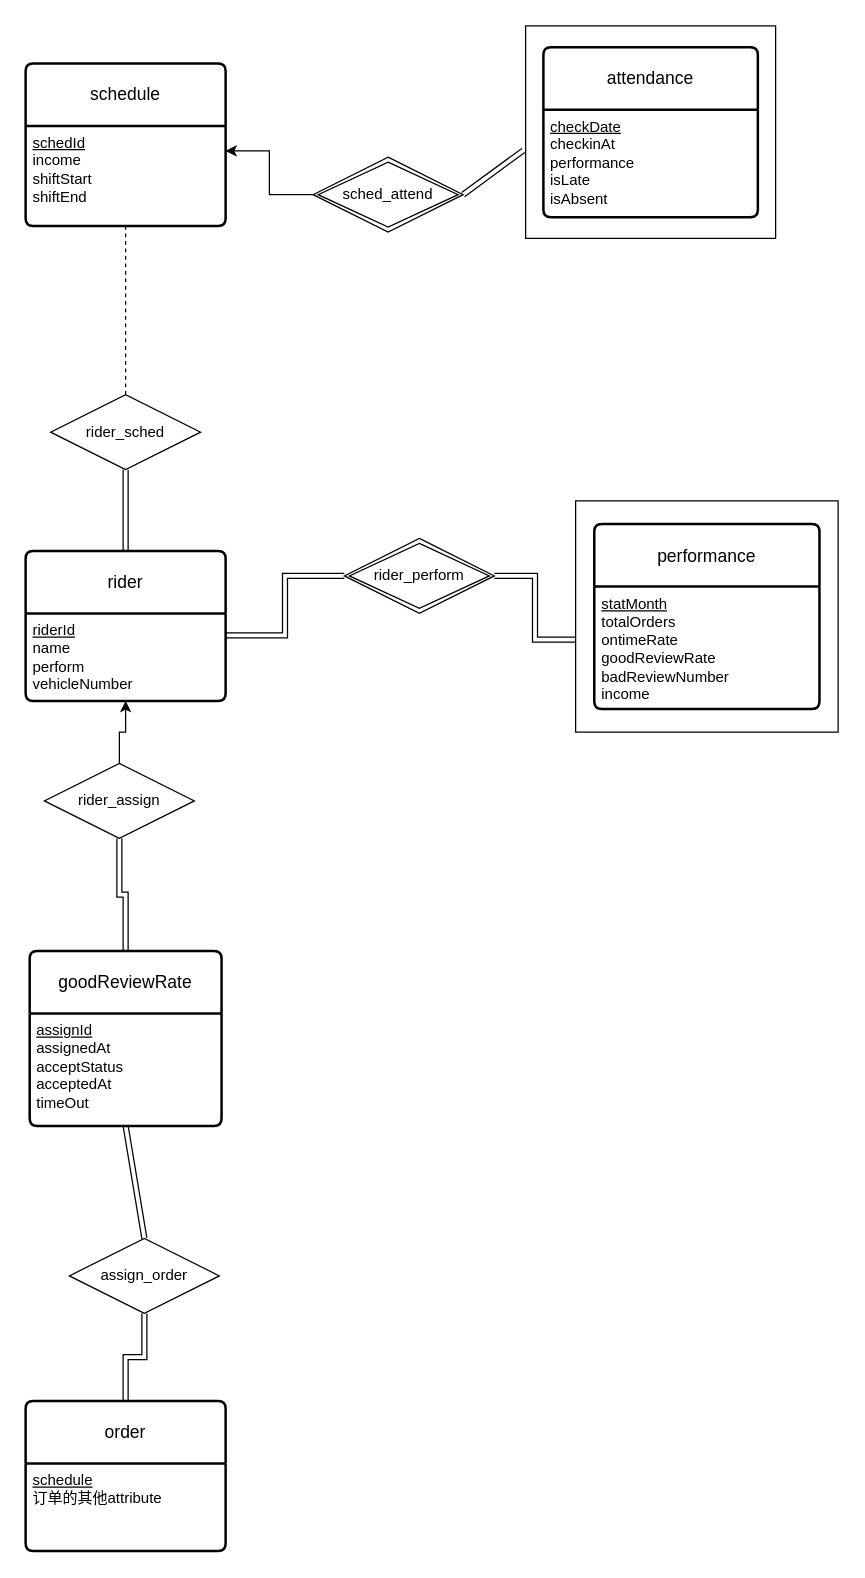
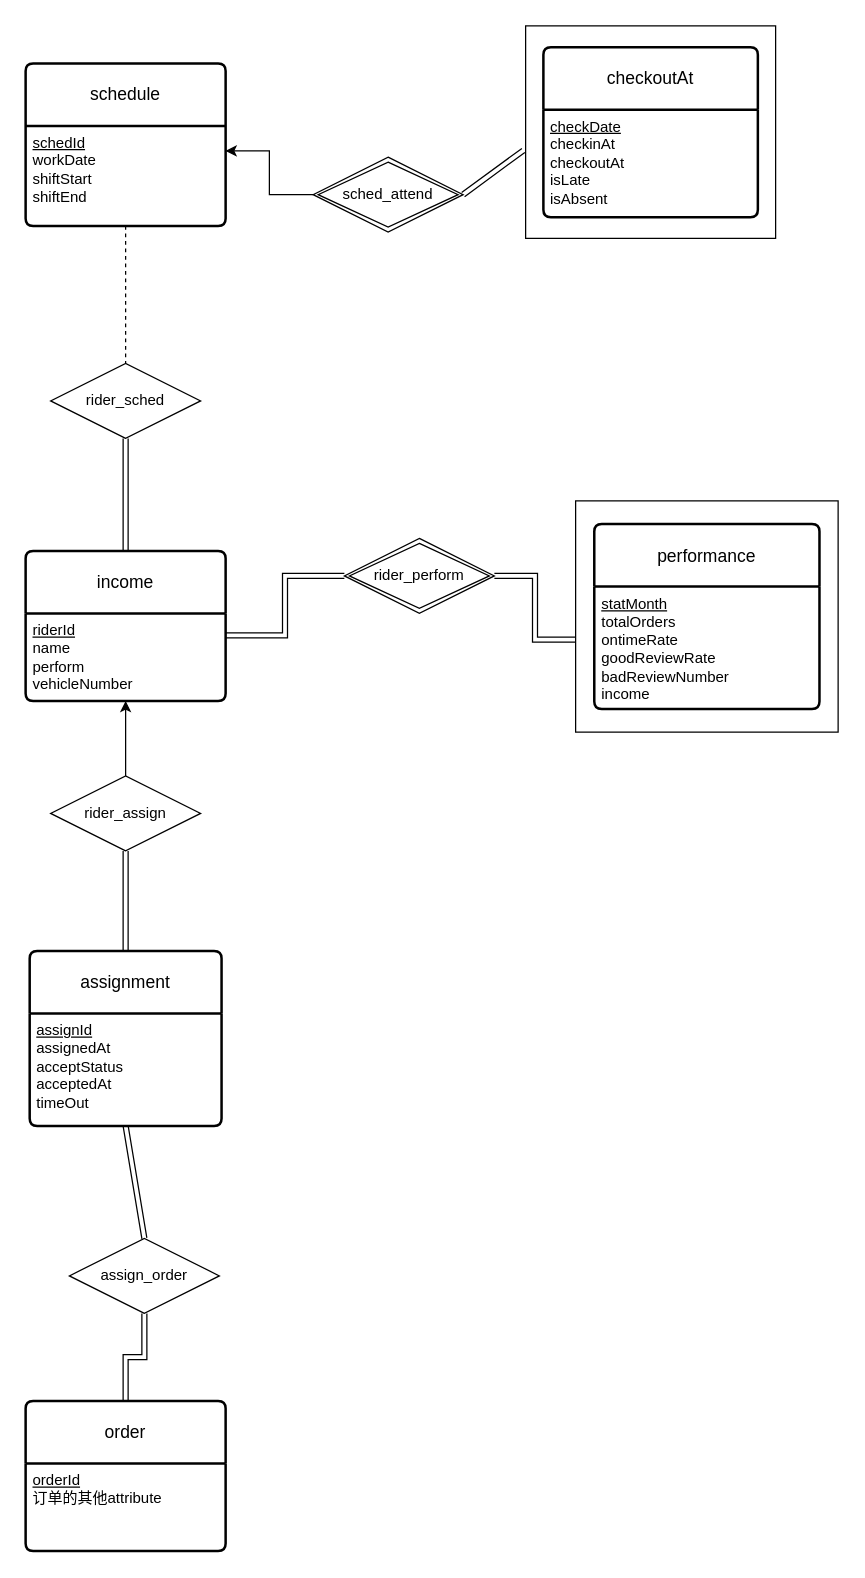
- <mxCell id="13" value="attendance" style="swimlane;childLayout=stackLayout;horizontal=1;startSize=50;horizontalStack=0;rounded=1;fontSize=14;fontStyle=0;strokeWidth=2;resizeParent=0;resizeLast=1;shadow=0;dashed=0;align=center;arcSize=4;whiteSpace=wrap;html=1;" vertex="1" parent="11"><mxGeometry x="14.209" y="17" width="171.582" height="136" as="geometry" /></mxCell>
+ <mxCell id="13" value="checkoutAt" style="swimlane;childLayout=stackLayout;horizontal=1;startSize=50;horizontalStack=0;rounded=1;fontSize=14;fontStyle=0;strokeWidth=2;resizeParent=0;resizeLast=1;shadow=0;dashed=0;align=center;arcSize=4;whiteSpace=wrap;html=1;" vertex="1" parent="11"><mxGeometry x="14.209" y="17" width="171.582" height="136" as="geometry" /></mxCell>
- <mxCell id="14" value="&lt;div&gt;&lt;u&gt;checkDate&lt;/u&gt;&lt;span style=&quot;background-color: transparent; color: light-dark(rgb(0, 0, 0), rgb(255, 255, 255));&quot;&gt;&lt;/span&gt;&lt;/div&gt;&lt;div&gt;&lt;span style=&quot;background-color: transparent; color: light-dark(rgb(0, 0, 0), rgb(255, 255, 255));&quot;&gt;checkinAt&lt;/span&gt;&lt;/div&gt;&lt;div&gt;performance&lt;/div&gt;&lt;div&gt;isLate&lt;/div&gt;&lt;div&gt;isAbsent&lt;/div&gt;" style="align=left;strokeColor=none;fillColor=none;spacingLeft=4;spacingRight=4;fontSize=12;verticalAlign=top;resizable=0;rotatable=0;part=1;html=1;whiteSpace=wrap;" vertex="1" parent="13"><mxGeometry y="50" width="171.582" height="86" as="geometry" /></mxCell>
+ <mxCell id="14" value="&lt;div&gt;&lt;u&gt;checkDate&lt;/u&gt;&lt;span style=&quot;background-color: transparent; color: light-dark(rgb(0, 0, 0), rgb(255, 255, 255));&quot;&gt;&lt;/span&gt;&lt;/div&gt;&lt;div&gt;&lt;span style=&quot;background-color: transparent; color: light-dark(rgb(0, 0, 0), rgb(255, 255, 255));&quot;&gt;checkinAt&lt;/span&gt;&lt;/div&gt;&lt;div&gt;checkoutAt&lt;/div&gt;&lt;div&gt;isLate&lt;/div&gt;&lt;div&gt;isAbsent&lt;/div&gt;" style="align=left;strokeColor=none;fillColor=none;spacingLeft=4;spacingRight=4;fontSize=12;verticalAlign=top;resizable=0;rotatable=0;part=1;html=1;whiteSpace=wrap;" vertex="1" parent="13"><mxGeometry y="50" width="171.582" height="86" as="geometry" /></mxCell>
- <mxCell id="7" value="&lt;u&gt;schedId&lt;/u&gt;&lt;div&gt;income&lt;/div&gt;&lt;div&gt;shiftStart&lt;/div&gt;&lt;div&gt;shiftEnd&lt;/div&gt;" style="align=left;strokeColor=none;fillColor=none;spacingLeft=4;spacingRight=4;fontSize=12;verticalAlign=top;resizable=0;rotatable=0;part=1;html=1;whiteSpace=wrap;" vertex="1" parent="6"><mxGeometry y="50" width="160" height="80" as="geometry" /></mxCell>
+ <mxCell id="7" value="&lt;u&gt;schedId&lt;/u&gt;&lt;div&gt;workDate&lt;/div&gt;&lt;div&gt;shiftStart&lt;/div&gt;&lt;div&gt;shiftEnd&lt;/div&gt;" style="align=left;strokeColor=none;fillColor=none;spacingLeft=4;spacingRight=4;fontSize=12;verticalAlign=top;resizable=0;rotatable=0;part=1;html=1;whiteSpace=wrap;" vertex="1" parent="6"><mxGeometry y="50" width="160" height="80" as="geometry" /></mxCell>
- <mxCell id="5" value="rider_sched" style="shape=rhombus;perimeter=rhombusPerimeter;whiteSpace=wrap;html=1;align=center;direction=west;" vertex="1" parent="1"><mxGeometry x="40" y="315" width="120" height="60" as="geometry" /></mxCell>
+ <mxCell id="5" value="rider_sched" style="shape=rhombus;perimeter=rhombusPerimeter;whiteSpace=wrap;html=1;align=center;direction=west;" vertex="1" parent="1"><mxGeometry x="40" y="290" width="120" height="60" as="geometry" /></mxCell>
- <mxCell id="2" value="rider" style="swimlane;childLayout=stackLayout;horizontal=1;startSize=50;horizontalStack=0;rounded=1;fontSize=14;fontStyle=0;strokeWidth=2;resizeParent=0;resizeLast=1;shadow=0;dashed=0;align=center;arcSize=4;whiteSpace=wrap;html=1;" vertex="1" parent="1"><mxGeometry x="20" y="440" width="160" height="120" as="geometry"><mxRectangle x="260" y="141" width="70" height="50" as="alternateBounds" /></mxGeometry></mxCell>
+ <mxCell id="2" value="income" style="swimlane;childLayout=stackLayout;horizontal=1;startSize=50;horizontalStack=0;rounded=1;fontSize=14;fontStyle=0;strokeWidth=2;resizeParent=0;resizeLast=1;shadow=0;dashed=0;align=center;arcSize=4;whiteSpace=wrap;html=1;" vertex="1" parent="1"><mxGeometry x="20" y="440" width="160" height="120" as="geometry"><mxRectangle x="260" y="141" width="70" height="50" as="alternateBounds" /></mxGeometry></mxCell>
- <mxCell id="22" value="rider_assign" style="shape=rhombus;perimeter=rhombusPerimeter;whiteSpace=wrap;html=1;align=center;direction=west;" vertex="1" parent="1"><mxGeometry x="35" y="610" width="120" height="60" as="geometry" /></mxCell>
+ <mxCell id="22" value="rider_assign" style="shape=rhombus;perimeter=rhombusPerimeter;whiteSpace=wrap;html=1;align=center;direction=west;" vertex="1" parent="1"><mxGeometry x="40" y="620" width="120" height="60" as="geometry" /></mxCell>
- <mxCell id="18" value="goodReviewRate" style="swimlane;childLayout=stackLayout;horizontal=1;startSize=50;horizontalStack=0;rounded=1;fontSize=14;fontStyle=0;strokeWidth=2;resizeParent=0;resizeLast=1;shadow=0;dashed=0;align=center;arcSize=4;whiteSpace=wrap;html=1;" vertex="1" parent="1"><mxGeometry x="23.25" y="760" width="153.5" height="140" as="geometry" /></mxCell>
+ <mxCell id="18" value="assignment" style="swimlane;childLayout=stackLayout;horizontal=1;startSize=50;horizontalStack=0;rounded=1;fontSize=14;fontStyle=0;strokeWidth=2;resizeParent=0;resizeLast=1;shadow=0;dashed=0;align=center;arcSize=4;whiteSpace=wrap;html=1;" vertex="1" parent="1"><mxGeometry x="23.25" y="760" width="153.5" height="140" as="geometry" /></mxCell>
- <mxCell id="17" value="&lt;u&gt;schedule&lt;/u&gt;&lt;div&gt;订单的其他attribute&lt;br&gt;&lt;div&gt;&lt;br&gt;&lt;/div&gt;&lt;/div&gt;" style="align=left;strokeColor=none;fillColor=none;spacingLeft=4;spacingRight=4;fontSize=12;verticalAlign=top;resizable=0;rotatable=0;part=1;html=1;whiteSpace=wrap;" vertex="1" parent="16"><mxGeometry y="50" width="160" height="70" as="geometry" /></mxCell>
+ <mxCell id="17" value="&lt;u&gt;orderId&lt;/u&gt;&lt;div&gt;订单的其他attribute&lt;br&gt;&lt;div&gt;&lt;br&gt;&lt;/div&gt;&lt;/div&gt;" style="align=left;strokeColor=none;fillColor=none;spacingLeft=4;spacingRight=4;fontSize=12;verticalAlign=top;resizable=0;rotatable=0;part=1;html=1;whiteSpace=wrap;" vertex="1" parent="16"><mxGeometry y="50" width="160" height="70" as="geometry" /></mxCell>
